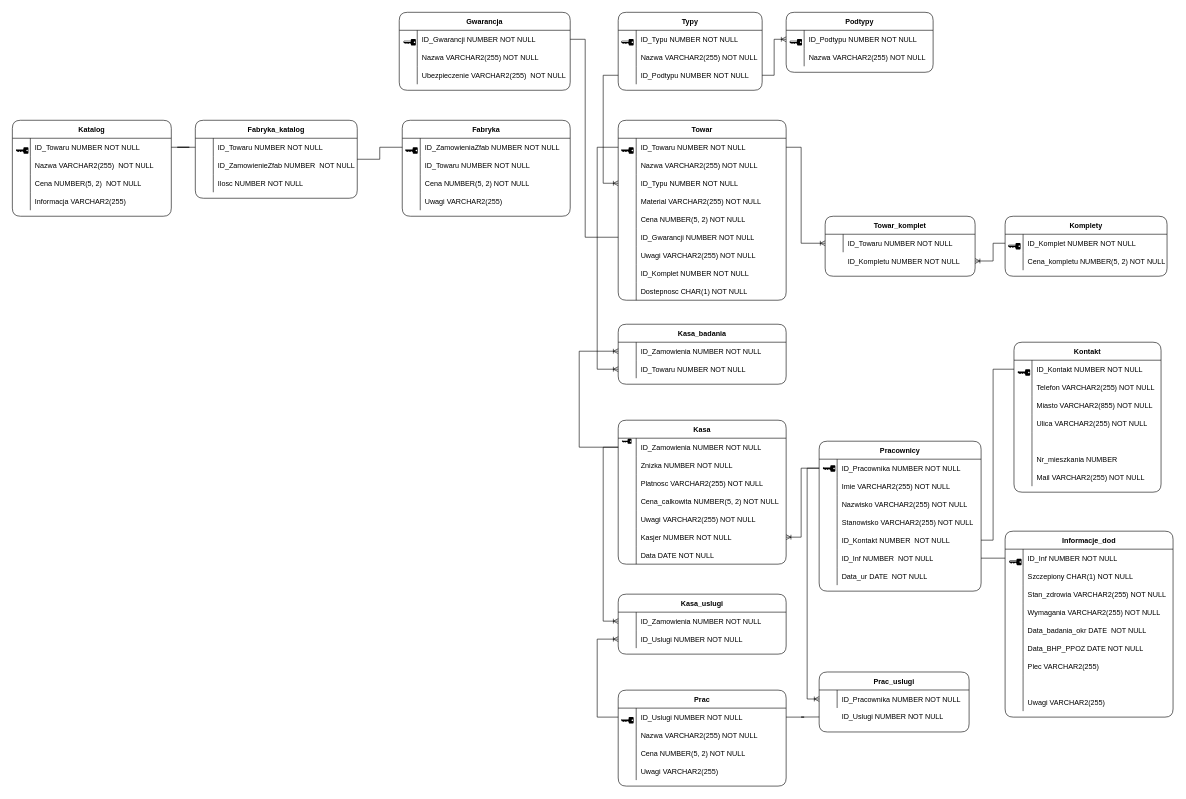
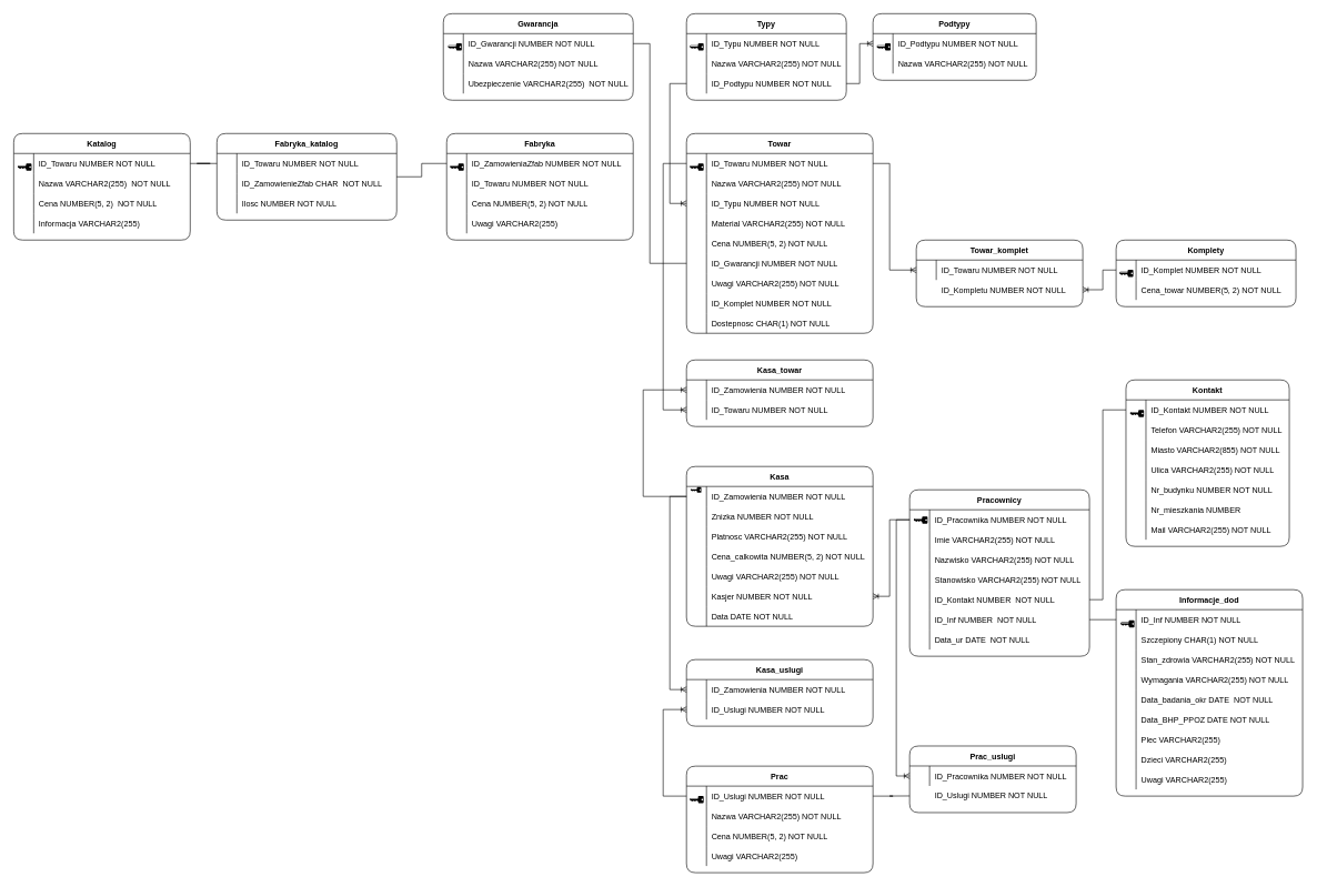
- <mxCell id="9" value="ID_ZamowienieZfab NUMBER  NOT NULL" style="shape=partialRectangle;overflow=hidden;connectable=0;fillColor=none;top=0;left=0;bottom=0;right=0;align=left;spacingLeft=6;rounded=1;" parent="7" vertex="1"><mxGeometry x="30" width="240" height="30" as="geometry"><mxRectangle width="240" height="30" as="alternateBounds" /></mxGeometry></mxCell>
+ <mxCell id="9" value="ID_ZamowienieZfab CHAR  NOT NULL" style="shape=partialRectangle;overflow=hidden;connectable=0;fillColor=none;top=0;left=0;bottom=0;right=0;align=left;spacingLeft=6;rounded=1;" parent="7" vertex="1"><mxGeometry x="30" width="240" height="30" as="geometry"><mxRectangle width="240" height="30" as="alternateBounds" /></mxGeometry></mxCell>
- <mxCell id="192" value="Cena_kompletu NUMBER(5, 2) NOT NULL" style="shape=partialRectangle;overflow=hidden;connectable=0;fillColor=none;top=0;left=0;bottom=0;right=0;align=left;spacingLeft=6;rounded=1;" parent="190" vertex="1"><mxGeometry x="30" width="240" height="30" as="geometry"><mxRectangle width="240" height="30" as="alternateBounds" /></mxGeometry></mxCell>
+ <mxCell id="192" value="Cena_towar NUMBER(5, 2) NOT NULL" style="shape=partialRectangle;overflow=hidden;connectable=0;fillColor=none;top=0;left=0;bottom=0;right=0;align=left;spacingLeft=6;rounded=1;" parent="190" vertex="1"><mxGeometry x="30" width="240" height="30" as="geometry"><mxRectangle width="240" height="30" as="alternateBounds" /></mxGeometry></mxCell>
- <mxCell id="13" value="Kasa_badania" style="shape=table;startSize=30;container=1;collapsible=1;childLayout=tableLayout;fixedRows=1;rowLines=0;fontStyle=1;align=center;resizeLast=1;rounded=1;" parent="1" vertex="1"><mxGeometry x="1030" y="540" width="280" height="100" as="geometry" /></mxCell>
+ <mxCell id="13" value="Kasa_towar" style="shape=table;startSize=30;container=1;collapsible=1;childLayout=tableLayout;fixedRows=1;rowLines=0;fontStyle=1;align=center;resizeLast=1;rounded=1;" parent="1" vertex="1"><mxGeometry x="1030" y="540" width="280" height="100" as="geometry" /></mxCell>
+ <mxCell id="84" value="Nr_budynku    NUMBER NOT NULL" style="shape=partialRectangle;overflow=hidden;connectable=0;fillColor=none;top=0;left=0;bottom=0;right=0;align=left;spacingLeft=6;rounded=1;" parent="82" vertex="1"><mxGeometry x="30" width="215.2" height="30" as="geometry"><mxRectangle width="215.2" height="30" as="alternateBounds" /></mxGeometry></mxCell>
+ <mxCell id="63" value="Dzieci           VARCHAR2(255)" style="shape=partialRectangle;overflow=hidden;connectable=0;fillColor=none;top=0;left=0;bottom=0;right=0;align=left;spacingLeft=6;rounded=1;" parent="61" vertex="1"><mxGeometry x="30" width="250" height="30" as="geometry"><mxRectangle width="250" height="30" as="alternateBounds" /></mxGeometry></mxCell>
